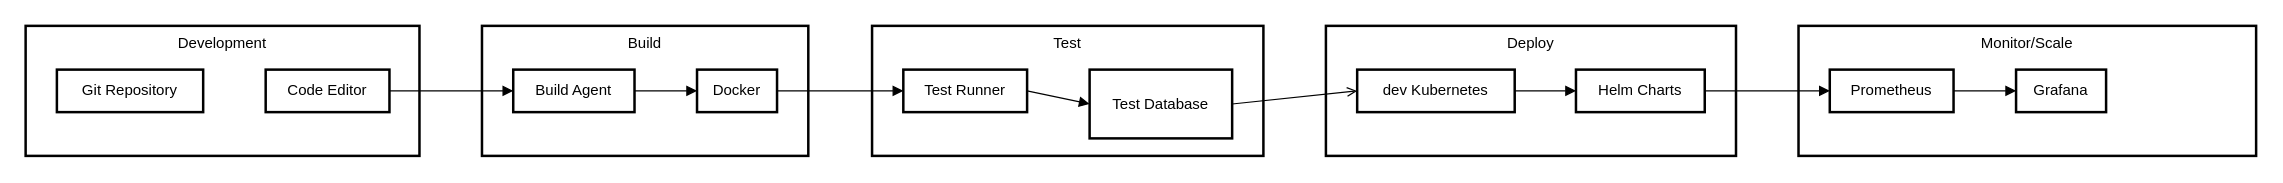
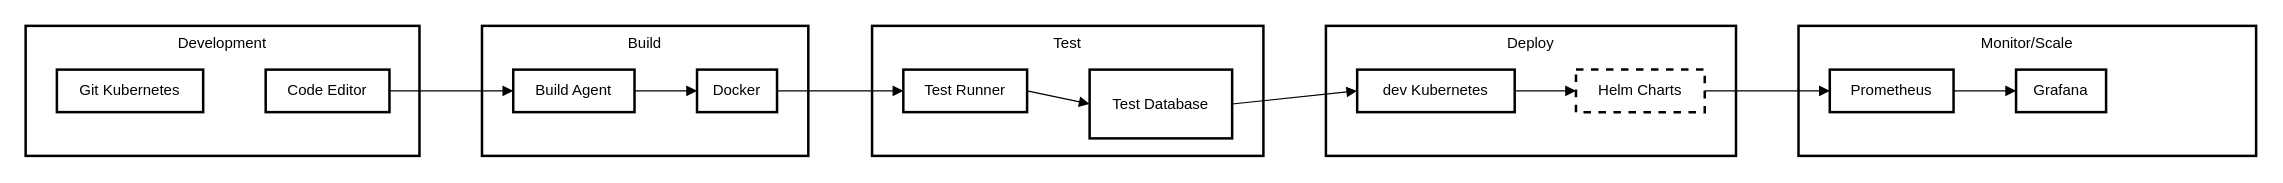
- <mxCell id="15" value="Git Repository" style="whiteSpace=wrap;strokeWidth=2;" vertex="1" parent="1"><mxGeometry x="45" y="55" width="117" height="34" as="geometry" /></mxCell>
+ <mxCell id="15" value="Git Kubernetes" style="whiteSpace=wrap;strokeWidth=2;" vertex="1" parent="1"><mxGeometry x="45" y="55" width="117" height="34" as="geometry" /></mxCell>
- <mxCell id="7" value="Helm Charts" style="whiteSpace=wrap;strokeWidth=2;" vertex="1" parent="1"><mxGeometry x="1260" y="55" width="103" height="34" as="geometry" /></mxCell>
+ <mxCell id="7" value="Helm Charts" style="whiteSpace=wrap;strokeWidth=2;dashed=1;" vertex="1" parent="1"><mxGeometry x="1260" y="55" width="103" height="34" as="geometry" /></mxCell>
- <mxCell id="21" value="" style="curved=1;startArrow=none;endArrow=open;exitX=1;exitY=0.5;entryX=0;entryY=0.5;" edge="1" parent="1" source="10" target="6"><mxGeometry relative="1" as="geometry"><Array as="points" /></mxGeometry></mxCell>
+ <mxCell id="21" value="" style="curved=1;startArrow=none;endArrow=block;exitX=1;exitY=0.5;entryX=0;entryY=0.5;" edge="1" parent="1" source="10" target="6"><mxGeometry relative="1" as="geometry"><Array as="points" /></mxGeometry></mxCell>
